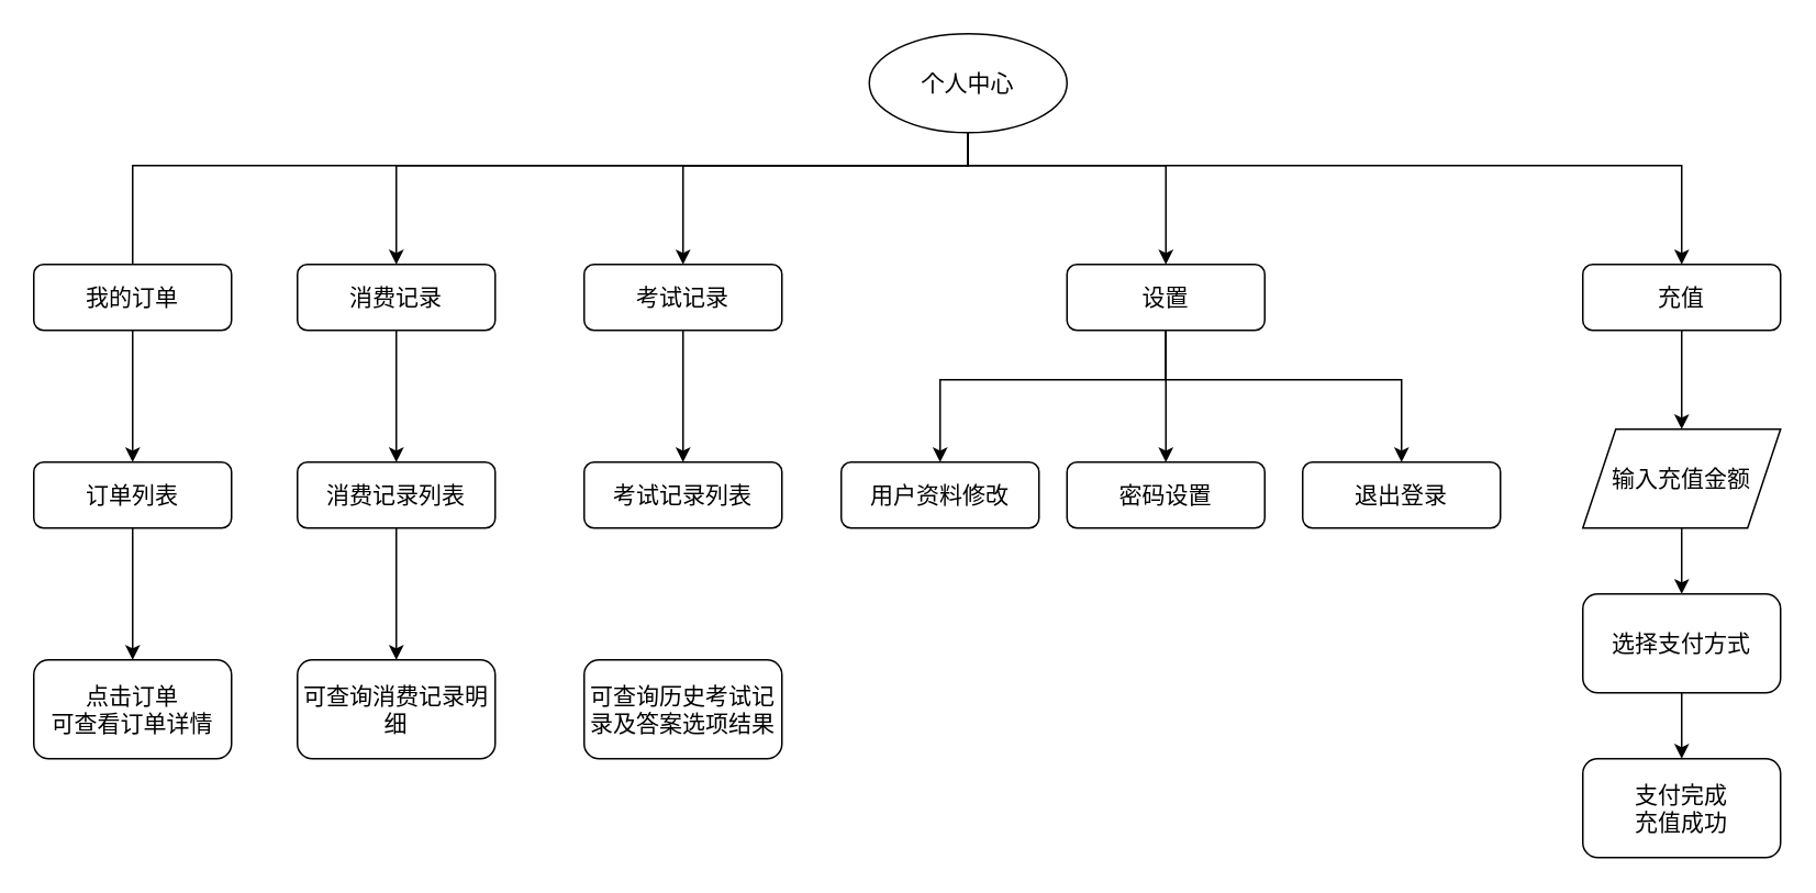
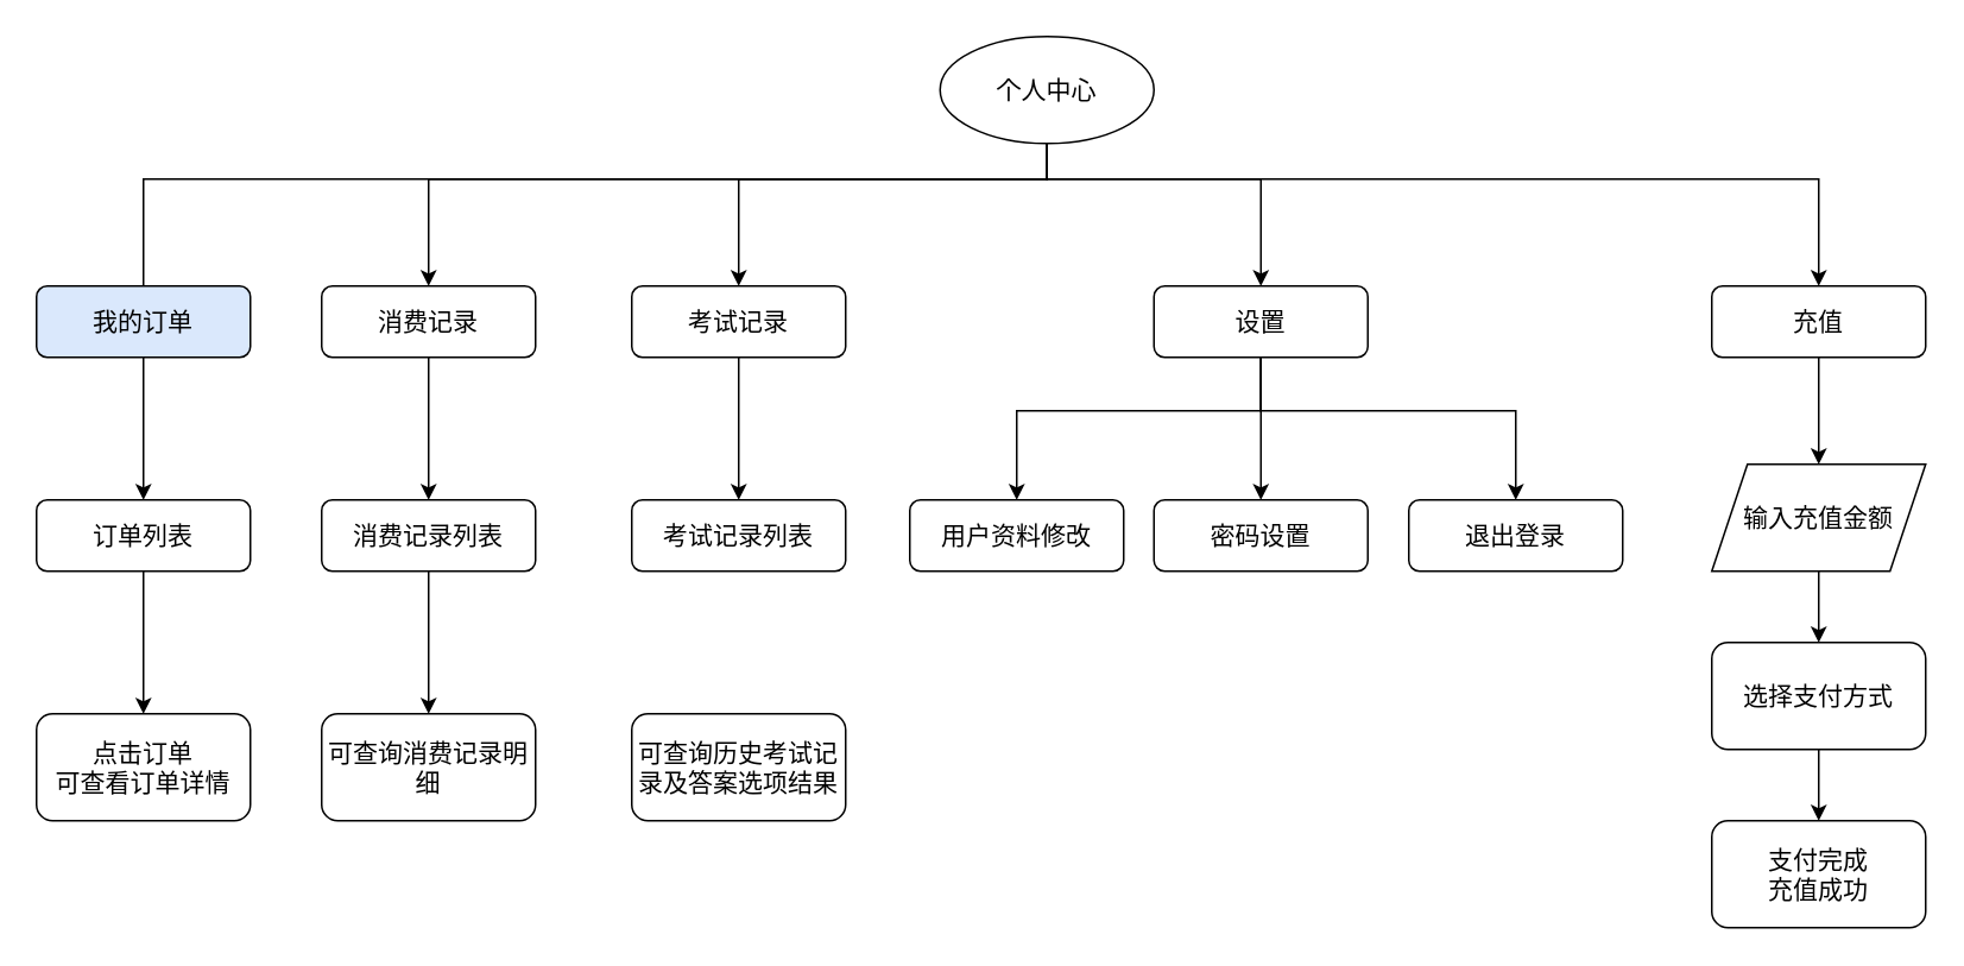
- <mxCell id="9" value="我的订单" style="rounded=1;whiteSpace=wrap;html=1;fontSize=14;" vertex="1" parent="1"><mxGeometry x="20" y="160" width="120" height="40" as="geometry" /></mxCell>
+ <mxCell id="9" value="我的订单" style="rounded=1;whiteSpace=wrap;html=1;fontSize=14;fillColor=#dae8fc;" vertex="1" parent="1"><mxGeometry x="20" y="160" width="120" height="40" as="geometry" /></mxCell>
